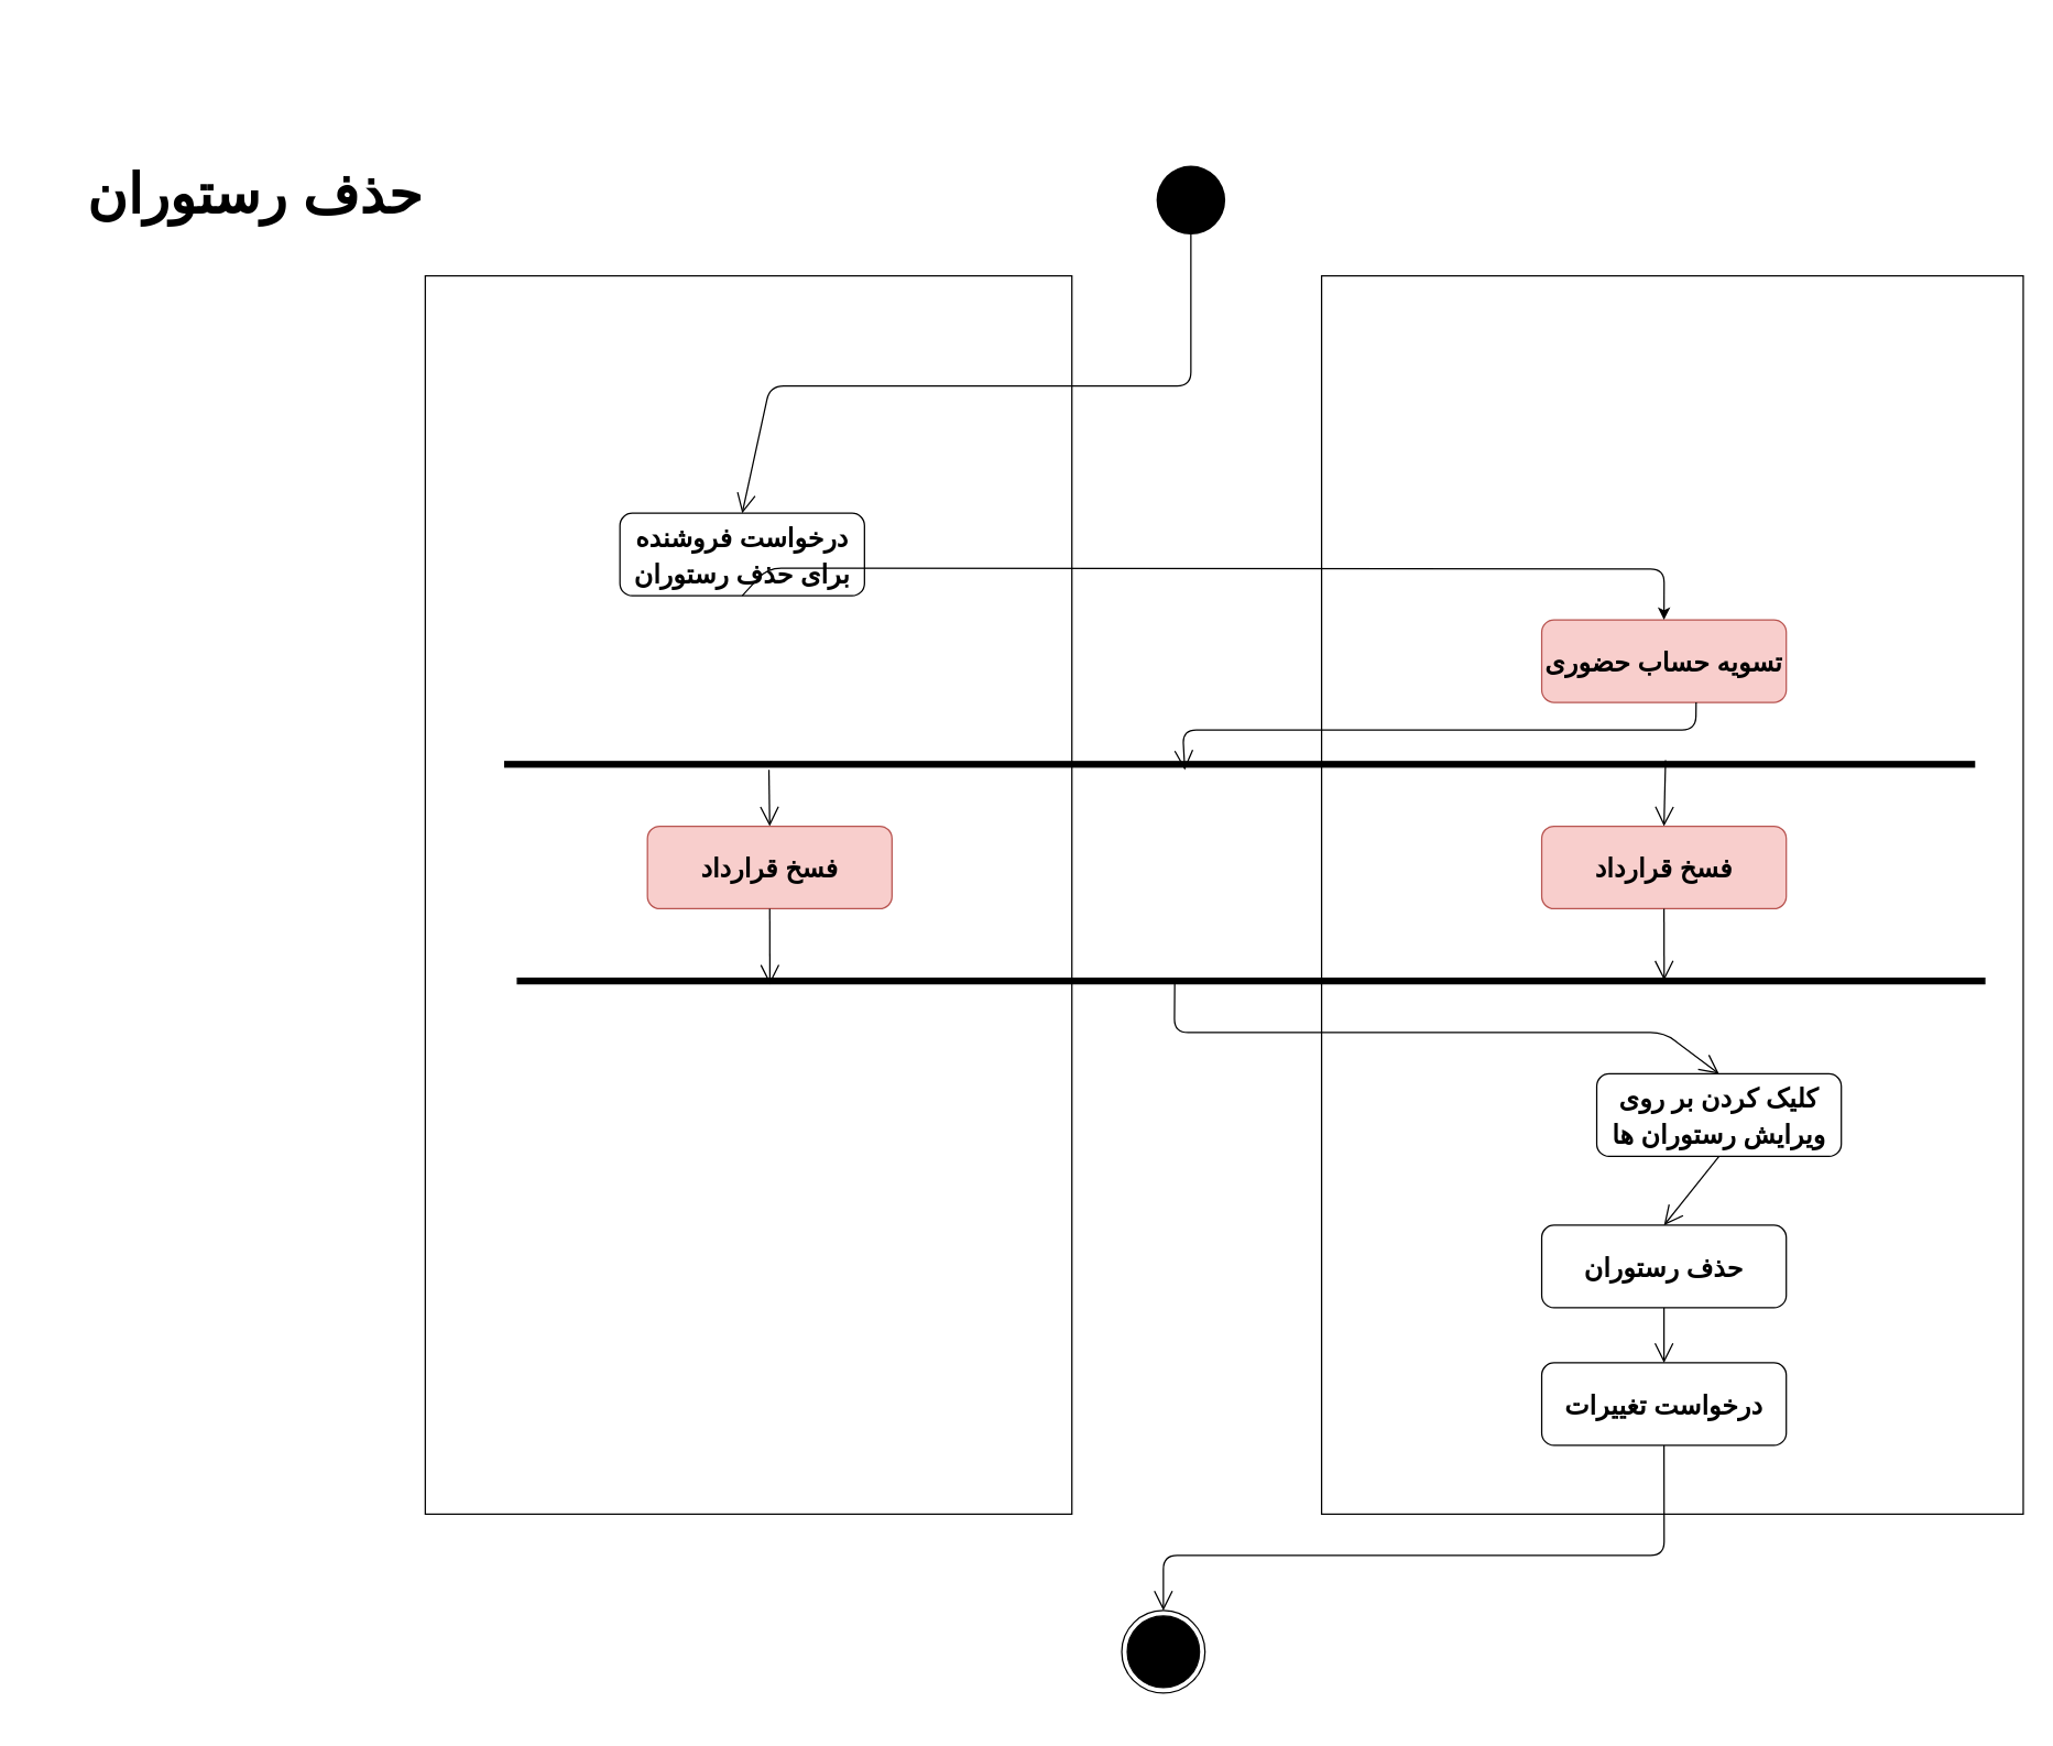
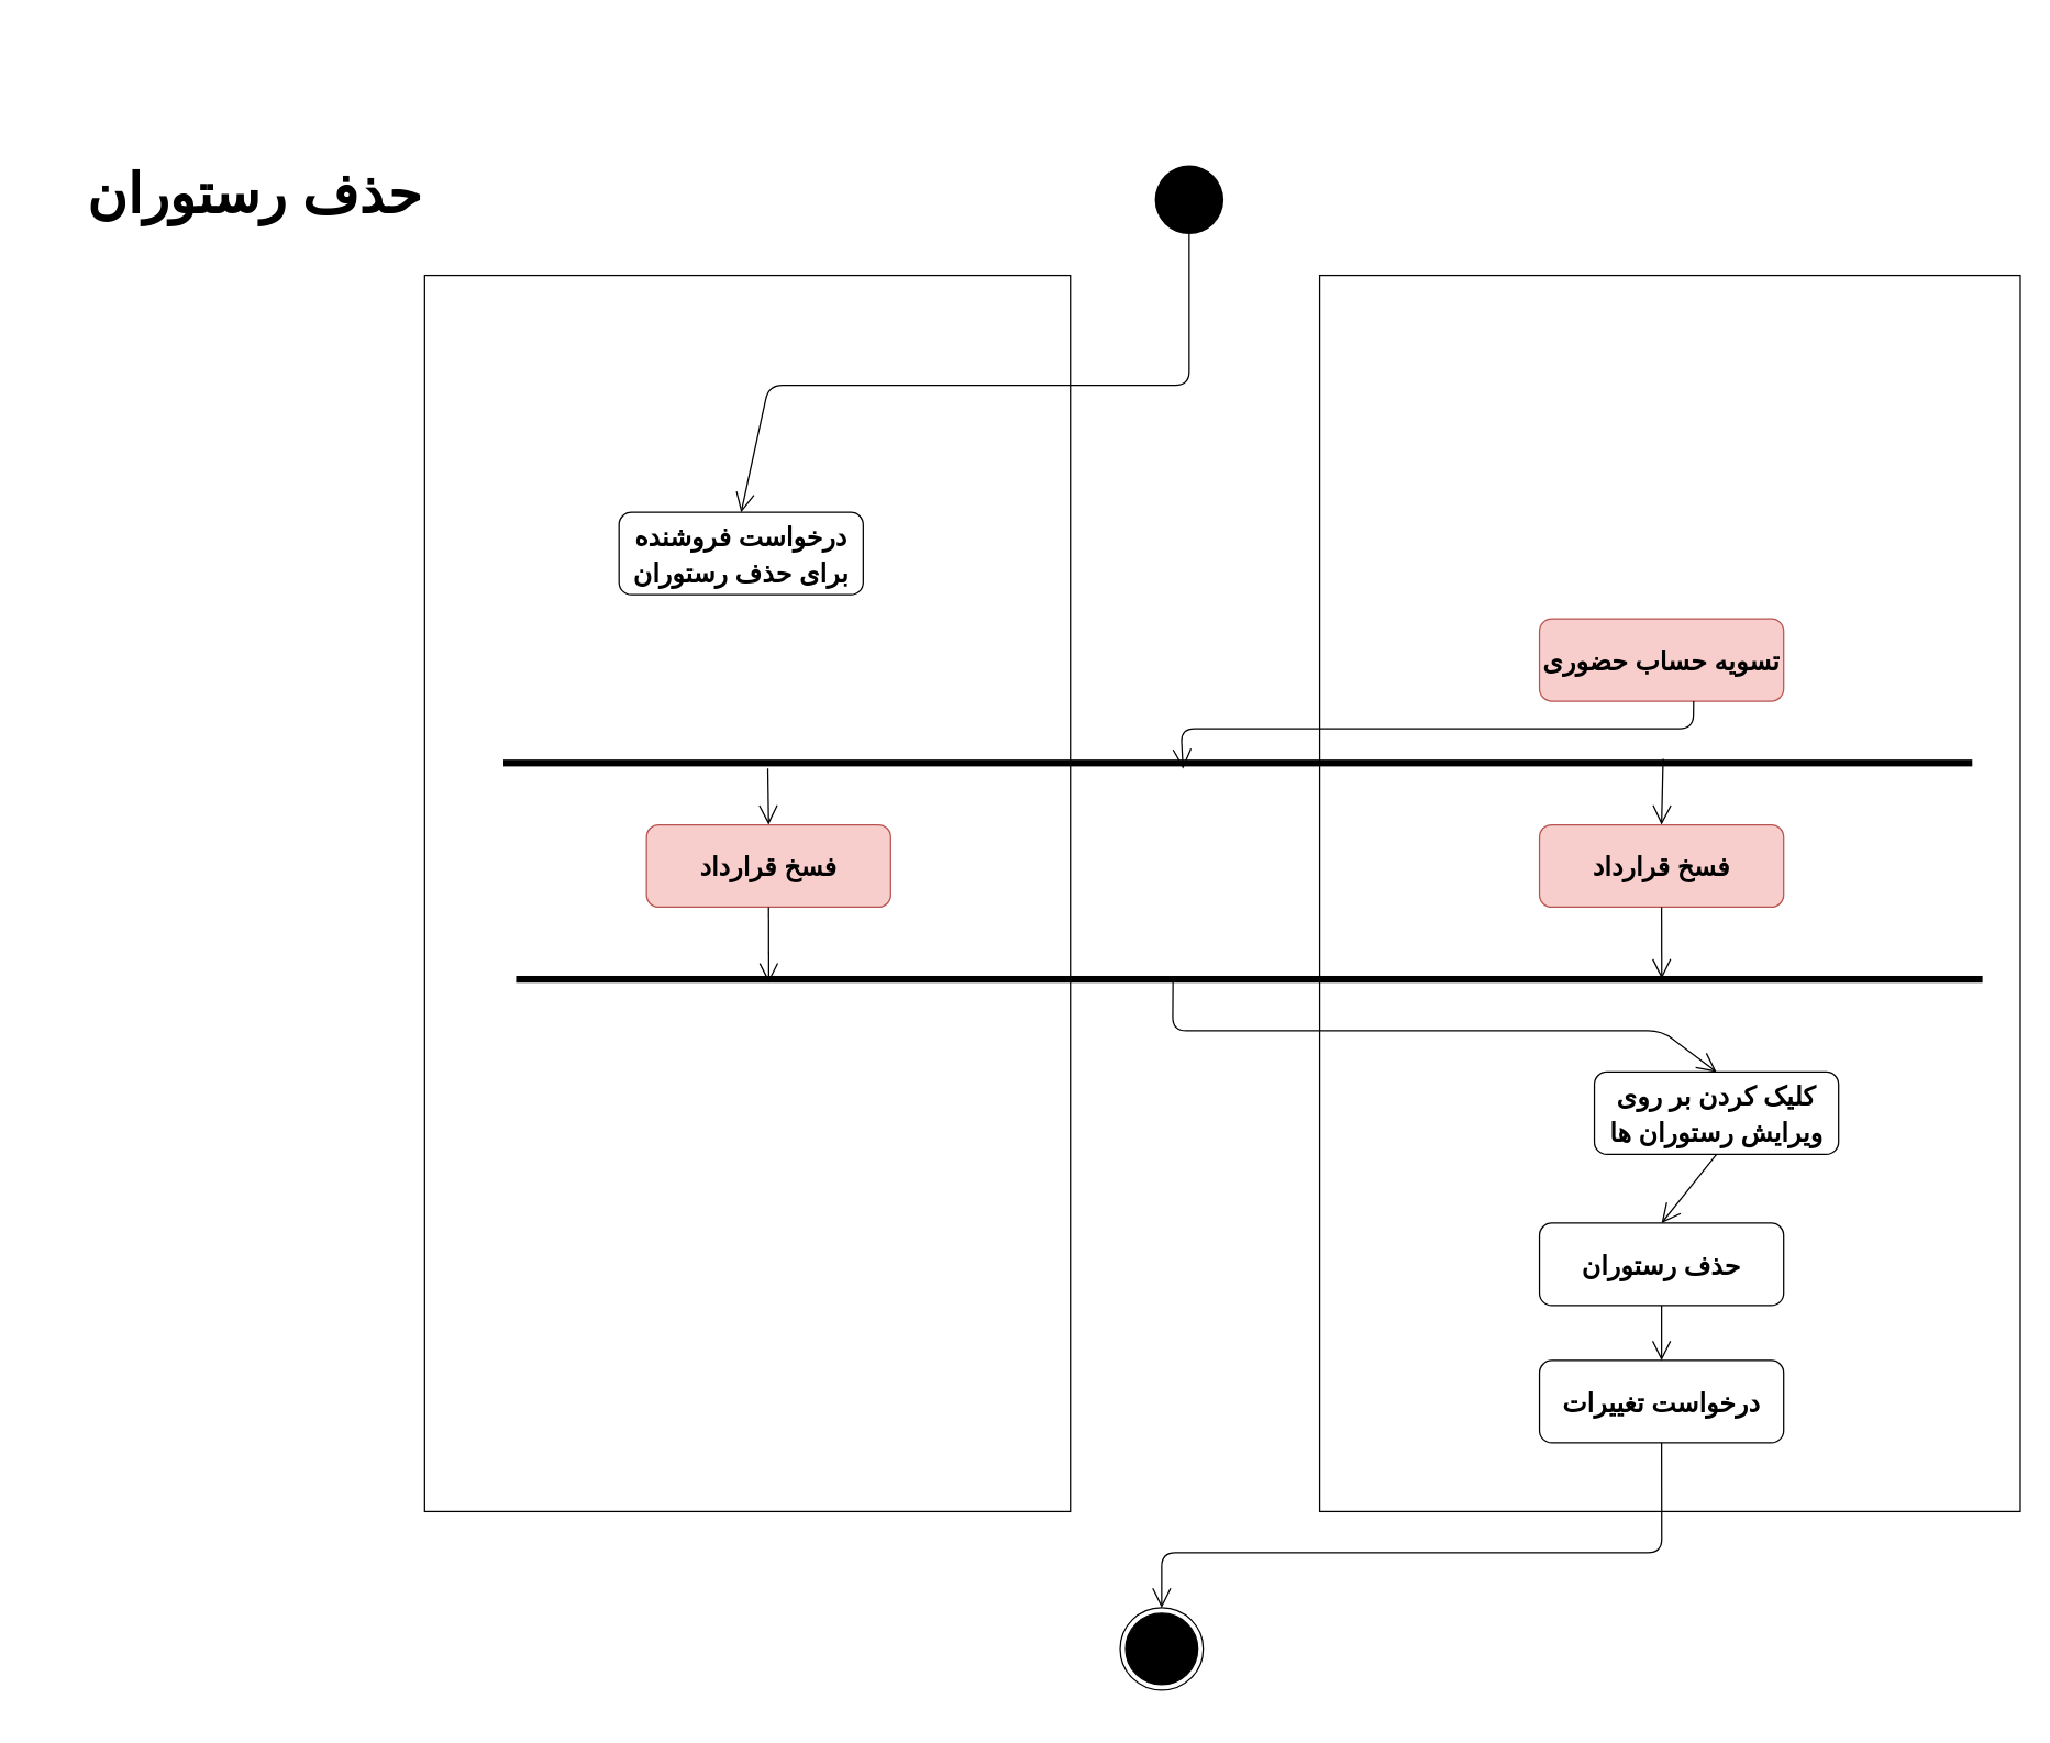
- <mxCell id="9" value="" style="endArrow=classic;html=1;exitX=0.5;exitY=1;exitDx=0;exitDy=0;entryX=0.5;entryY=0;entryDx=0;entryDy=0;" parent="1" source="7" target="8" edge="1"><mxGeometry width="50" height="50" relative="1" as="geometry"><mxPoint x="727.25" y="412.5" as="sourcePoint" /><mxPoint x="1336.125" y="452.5" as="targetPoint" /><Array as="points"><mxPoint x="557.25" y="412.5" /><mxPoint x="1209" y="413" /></Array></mxGeometry></mxCell>
